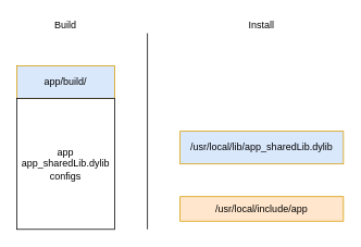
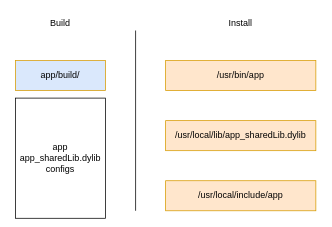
+ <mxCell id="7" value="/usr/bin/app" style="rounded=0;whiteSpace=wrap;html=1;align=center;fillColor=#ffe6cc;strokeColor=#d79b00;" vertex="1" parent="1"><mxGeometry x="220" y="80" width="200" height="40" as="geometry" /></mxCell>
- <mxCell id="8" value="/usr/local/lib/app_sharedLib.dylib" style="rounded=0;whiteSpace=wrap;html=1;align=center;fillColor=#dae8fc;strokeColor=#d79b00;" vertex="1" parent="1"><mxGeometry x="220" y="160" width="200" height="40" as="geometry" /></mxCell>
+ <mxCell id="8" value="/usr/local/lib/app_sharedLib.dylib" style="rounded=0;whiteSpace=wrap;html=1;align=center;fillColor=#ffe6cc;strokeColor=#d79b00;" vertex="1" parent="1"><mxGeometry x="220" y="160" width="200" height="40" as="geometry" /></mxCell>
- <mxCell id="6" value="app&lt;br&gt;app_sharedLib.dylib&lt;br&gt;configs" style="rounded=0;whiteSpace=wrap;html=1;" vertex="1" parent="1"><mxGeometry x="20" y="120" width="120" height="160" as="geometry" /></mxCell>
+ <mxCell id="6" value="app&lt;br&gt;app_sharedLib.dylib&lt;br&gt;configs" style="rounded=0;whiteSpace=wrap;html=1;" vertex="1" parent="1"><mxGeometry x="20" y="130" width="120" height="160" as="geometry" /></mxCell>
- <mxCell id="9" value="/usr/local/include/app" style="rounded=0;whiteSpace=wrap;html=1;align=center;fillColor=#ffe6cc;strokeColor=#d79b00;" vertex="1" parent="1"><mxGeometry x="220" y="240" width="200" height="30" as="geometry" /></mxCell>
+ <mxCell id="9" value="/usr/local/include/app" style="rounded=0;whiteSpace=wrap;html=1;align=center;fillColor=#ffe6cc;strokeColor=#d79b00;" vertex="1" parent="1"><mxGeometry x="220" y="240" width="200" height="40" as="geometry" /></mxCell>
